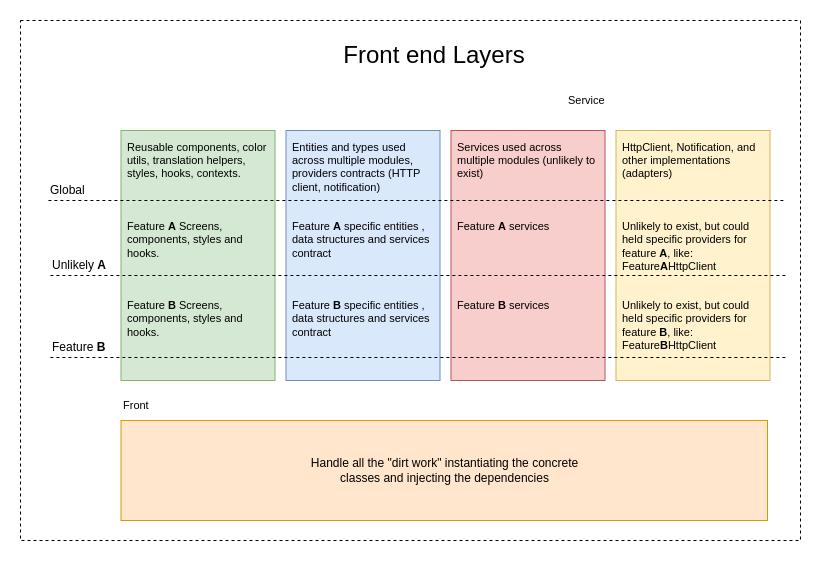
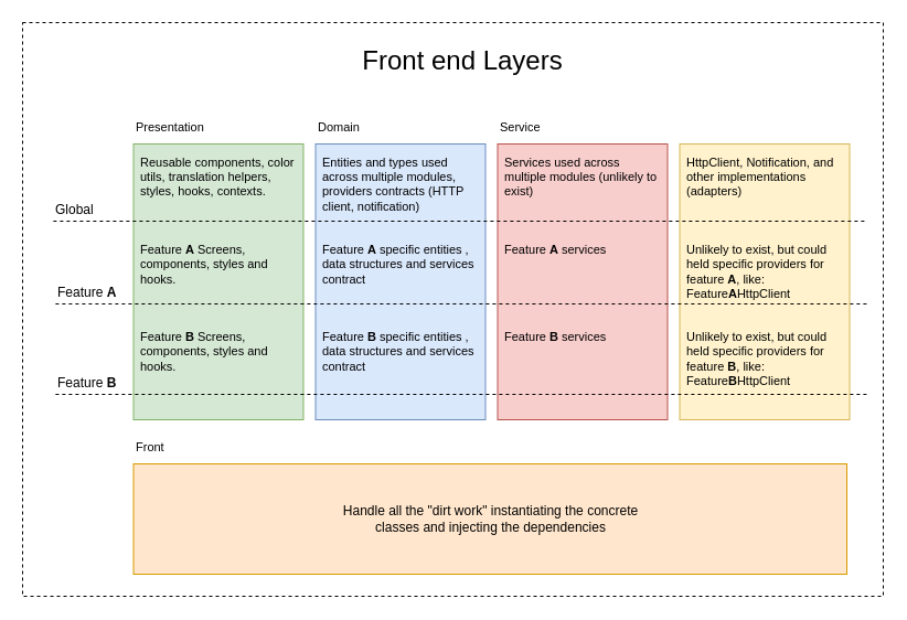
- <mxCell id="21" value="Front end Layers" style="text;html=1;strokeColor=none;fillColor=none;align=center;verticalAlign=middle;whiteSpace=wrap;rounded=0;fontSize=24;" vertex="1" parent="1"><mxGeometry x="331" y="40" width="206" height="30" as="geometry" /></mxCell>
+ <mxCell id="21" value="Front end Layers" style="text;html=1;strokeColor=none;fillColor=none;align=center;verticalAlign=middle;whiteSpace=wrap;rounded=0;fontSize=24;" vertex="1" parent="1"><mxGeometry x="316" y="40" width="206" height="30" as="geometry" /></mxCell>
- <mxCell id="18" value="Service" style="text;html=1;strokeColor=none;fillColor=none;align=left;verticalAlign=middle;whiteSpace=wrap;rounded=0;shadow=0;glass=0;labelBackgroundColor=none;labelBorderColor=none;sketch=0;fontSize=11;" vertex="1" parent="1"><mxGeometry x="565.5" y="85" width="60" height="30" as="geometry" /></mxCell>
+ <mxCell id="18" value="Service" style="text;html=1;strokeColor=none;fillColor=none;align=left;verticalAlign=middle;whiteSpace=wrap;rounded=0;shadow=0;glass=0;labelBackgroundColor=none;labelBorderColor=none;sketch=0;fontSize=11;" vertex="1" parent="1"><mxGeometry x="450.5" y="100" width="60" height="30" as="geometry" /></mxCell>
+ <mxCell id="16" value="Presentation" style="text;html=1;strokeColor=none;fillColor=none;align=left;verticalAlign=middle;whiteSpace=wrap;rounded=0;shadow=0;glass=0;labelBackgroundColor=none;labelBorderColor=none;sketch=0;fontSize=11;fontColor=default;" vertex="1" parent="1"><mxGeometry x="120.5" y="100" width="60" height="30" as="geometry" /></mxCell>
+ <mxCell id="17" value="Domain" style="text;html=1;strokeColor=none;fillColor=none;align=left;verticalAlign=middle;whiteSpace=wrap;rounded=0;shadow=0;glass=0;labelBackgroundColor=none;labelBorderColor=none;sketch=0;fontSize=11;" vertex="1" parent="1"><mxGeometry x="285.5" y="100" width="60" height="30" as="geometry" /></mxCell>
- <mxCell id="12" value="Unlikely &lt;b&gt;A&lt;/b&gt;" style="text;html=1;strokeColor=none;fillColor=none;align=left;verticalAlign=middle;whiteSpace=wrap;rounded=0;shadow=0;glass=0;dashed=1;labelBackgroundColor=none;labelBorderColor=none;sketch=0;" vertex="1" parent="10"><mxGeometry x="13.375" y="29" width="80.25" height="30" as="geometry" /></mxCell>
+ <mxCell id="12" value="Feature &lt;b&gt;A&lt;/b&gt;" style="text;html=1;strokeColor=none;fillColor=none;align=left;verticalAlign=middle;whiteSpace=wrap;rounded=0;shadow=0;glass=0;dashed=1;labelBackgroundColor=none;labelBorderColor=none;sketch=0;" vertex="1" parent="10"><mxGeometry x="13.375" y="29" width="80.25" height="30" as="geometry" /></mxCell>
